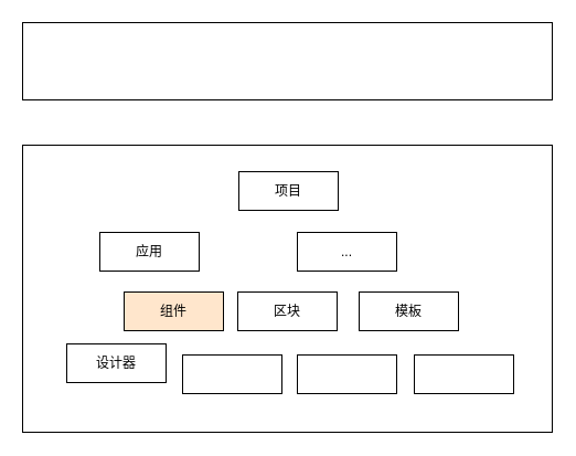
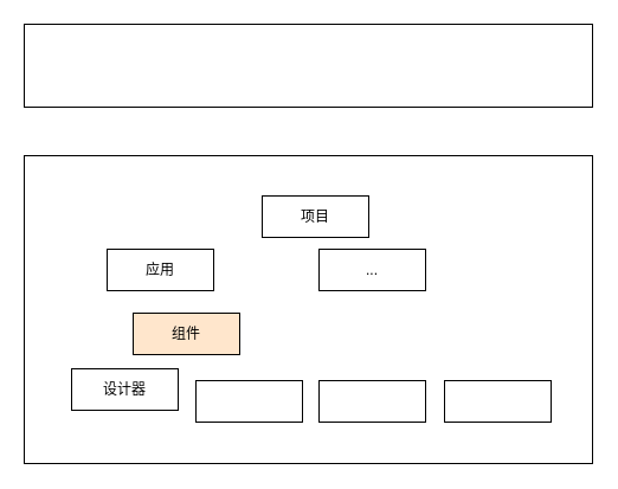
- <mxCell id="13" value="项目" style="rounded=0;whiteSpace=wrap;html=1;" vertex="1" parent="1"><mxGeometry x="216" y="155" width="90" height="35" as="geometry" /></mxCell>
+ <mxCell id="13" value="项目" style="rounded=0;whiteSpace=wrap;html=1;" vertex="1" parent="1"><mxGeometry x="221" y="165" width="90" height="35" as="geometry" /></mxCell>
- <mxCell id="9" value="区块" style="rounded=0;whiteSpace=wrap;html=1;" vertex="1" parent="1"><mxGeometry x="215" y="264" width="90" height="35" as="geometry" /></mxCell>
- <mxCell id="10" value="模板" style="rounded=0;whiteSpace=wrap;html=1;" vertex="1" parent="1"><mxGeometry x="325" y="264" width="90" height="35" as="geometry" /></mxCell>
